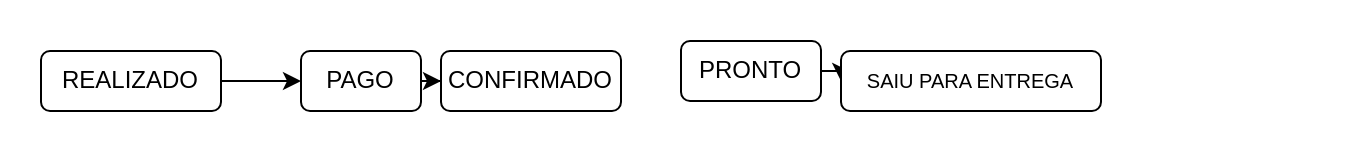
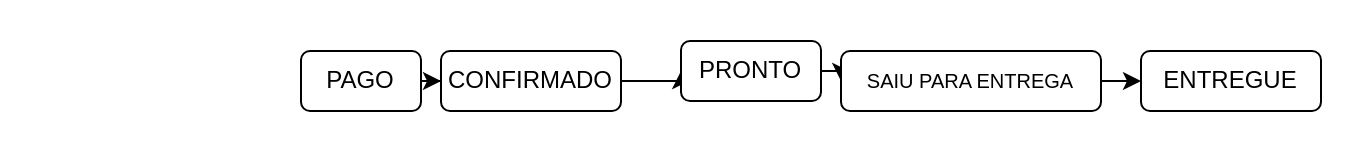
- <mxCell id="3" value="REALIZADO" style="rounded=1;whiteSpace=wrap;html=1;" parent="1" vertex="1"><mxGeometry x="20" y="25" width="90" height="30" as="geometry" /></mxCell>
- <mxCell id="2" style="edgeStyle=orthogonalEdgeStyle;rounded=0;orthogonalLoop=1;jettySize=auto;html=1;exitX=1;exitY=0.5;exitDx=0;exitDy=0;entryX=0;entryY=0.5;entryDx=0;entryDy=0;" parent="1" source="3" target="5" edge="1"><mxGeometry relative="1" as="geometry" /></mxCell>
+ <mxCell id="6" style="edgeStyle=orthogonalEdgeStyle;rounded=0;orthogonalLoop=1;jettySize=auto;html=1;exitX=1;exitY=0.5;exitDx=0;exitDy=0;entryX=0;entryY=0.5;entryDx=0;entryDy=0;" parent="1" source="7" target="9" edge="1"><mxGeometry relative="1" as="geometry" /></mxCell>
+ <mxCell id="10" style="edgeStyle=orthogonalEdgeStyle;rounded=0;orthogonalLoop=1;jettySize=auto;html=1;exitX=1;exitY=0.5;exitDx=0;exitDy=0;entryX=0;entryY=0.5;entryDx=0;entryDy=0;" parent="1" source="11" target="12" edge="1"><mxGeometry relative="1" as="geometry" /></mxCell>
+ <mxCell id="12" value="ENTREGUE" style="rounded=1;whiteSpace=wrap;html=1;" parent="1" vertex="1"><mxGeometry x="570" y="25" width="90" height="30" as="geometry" /></mxCell>
